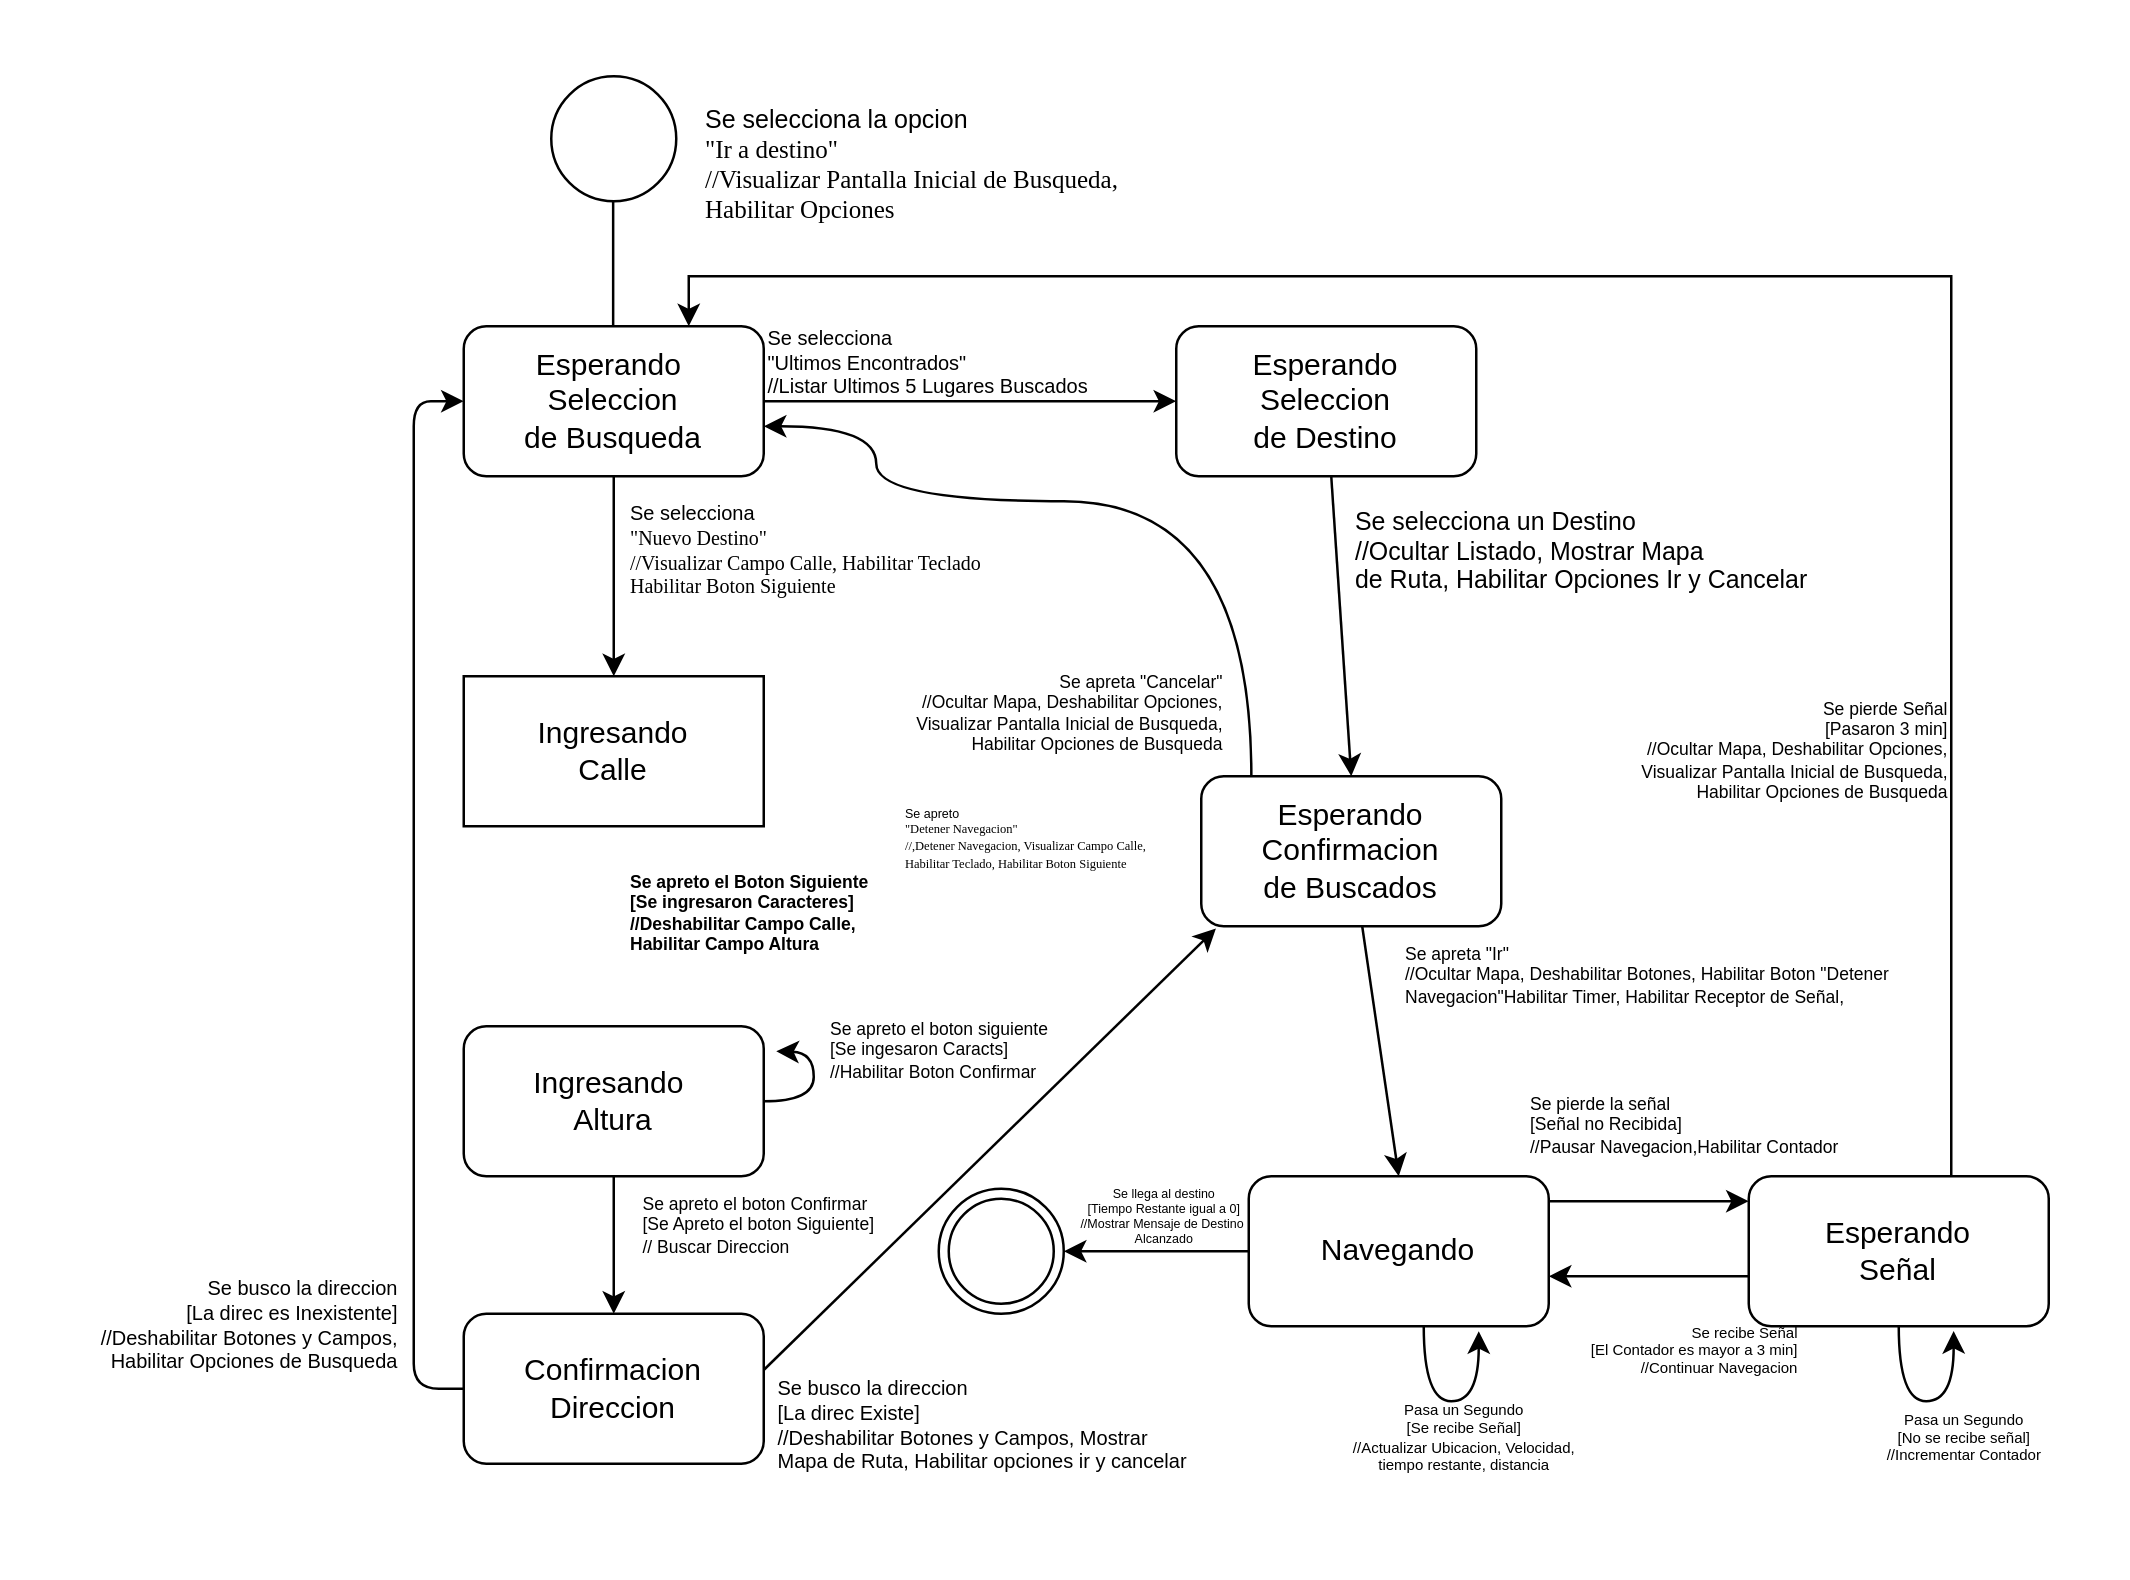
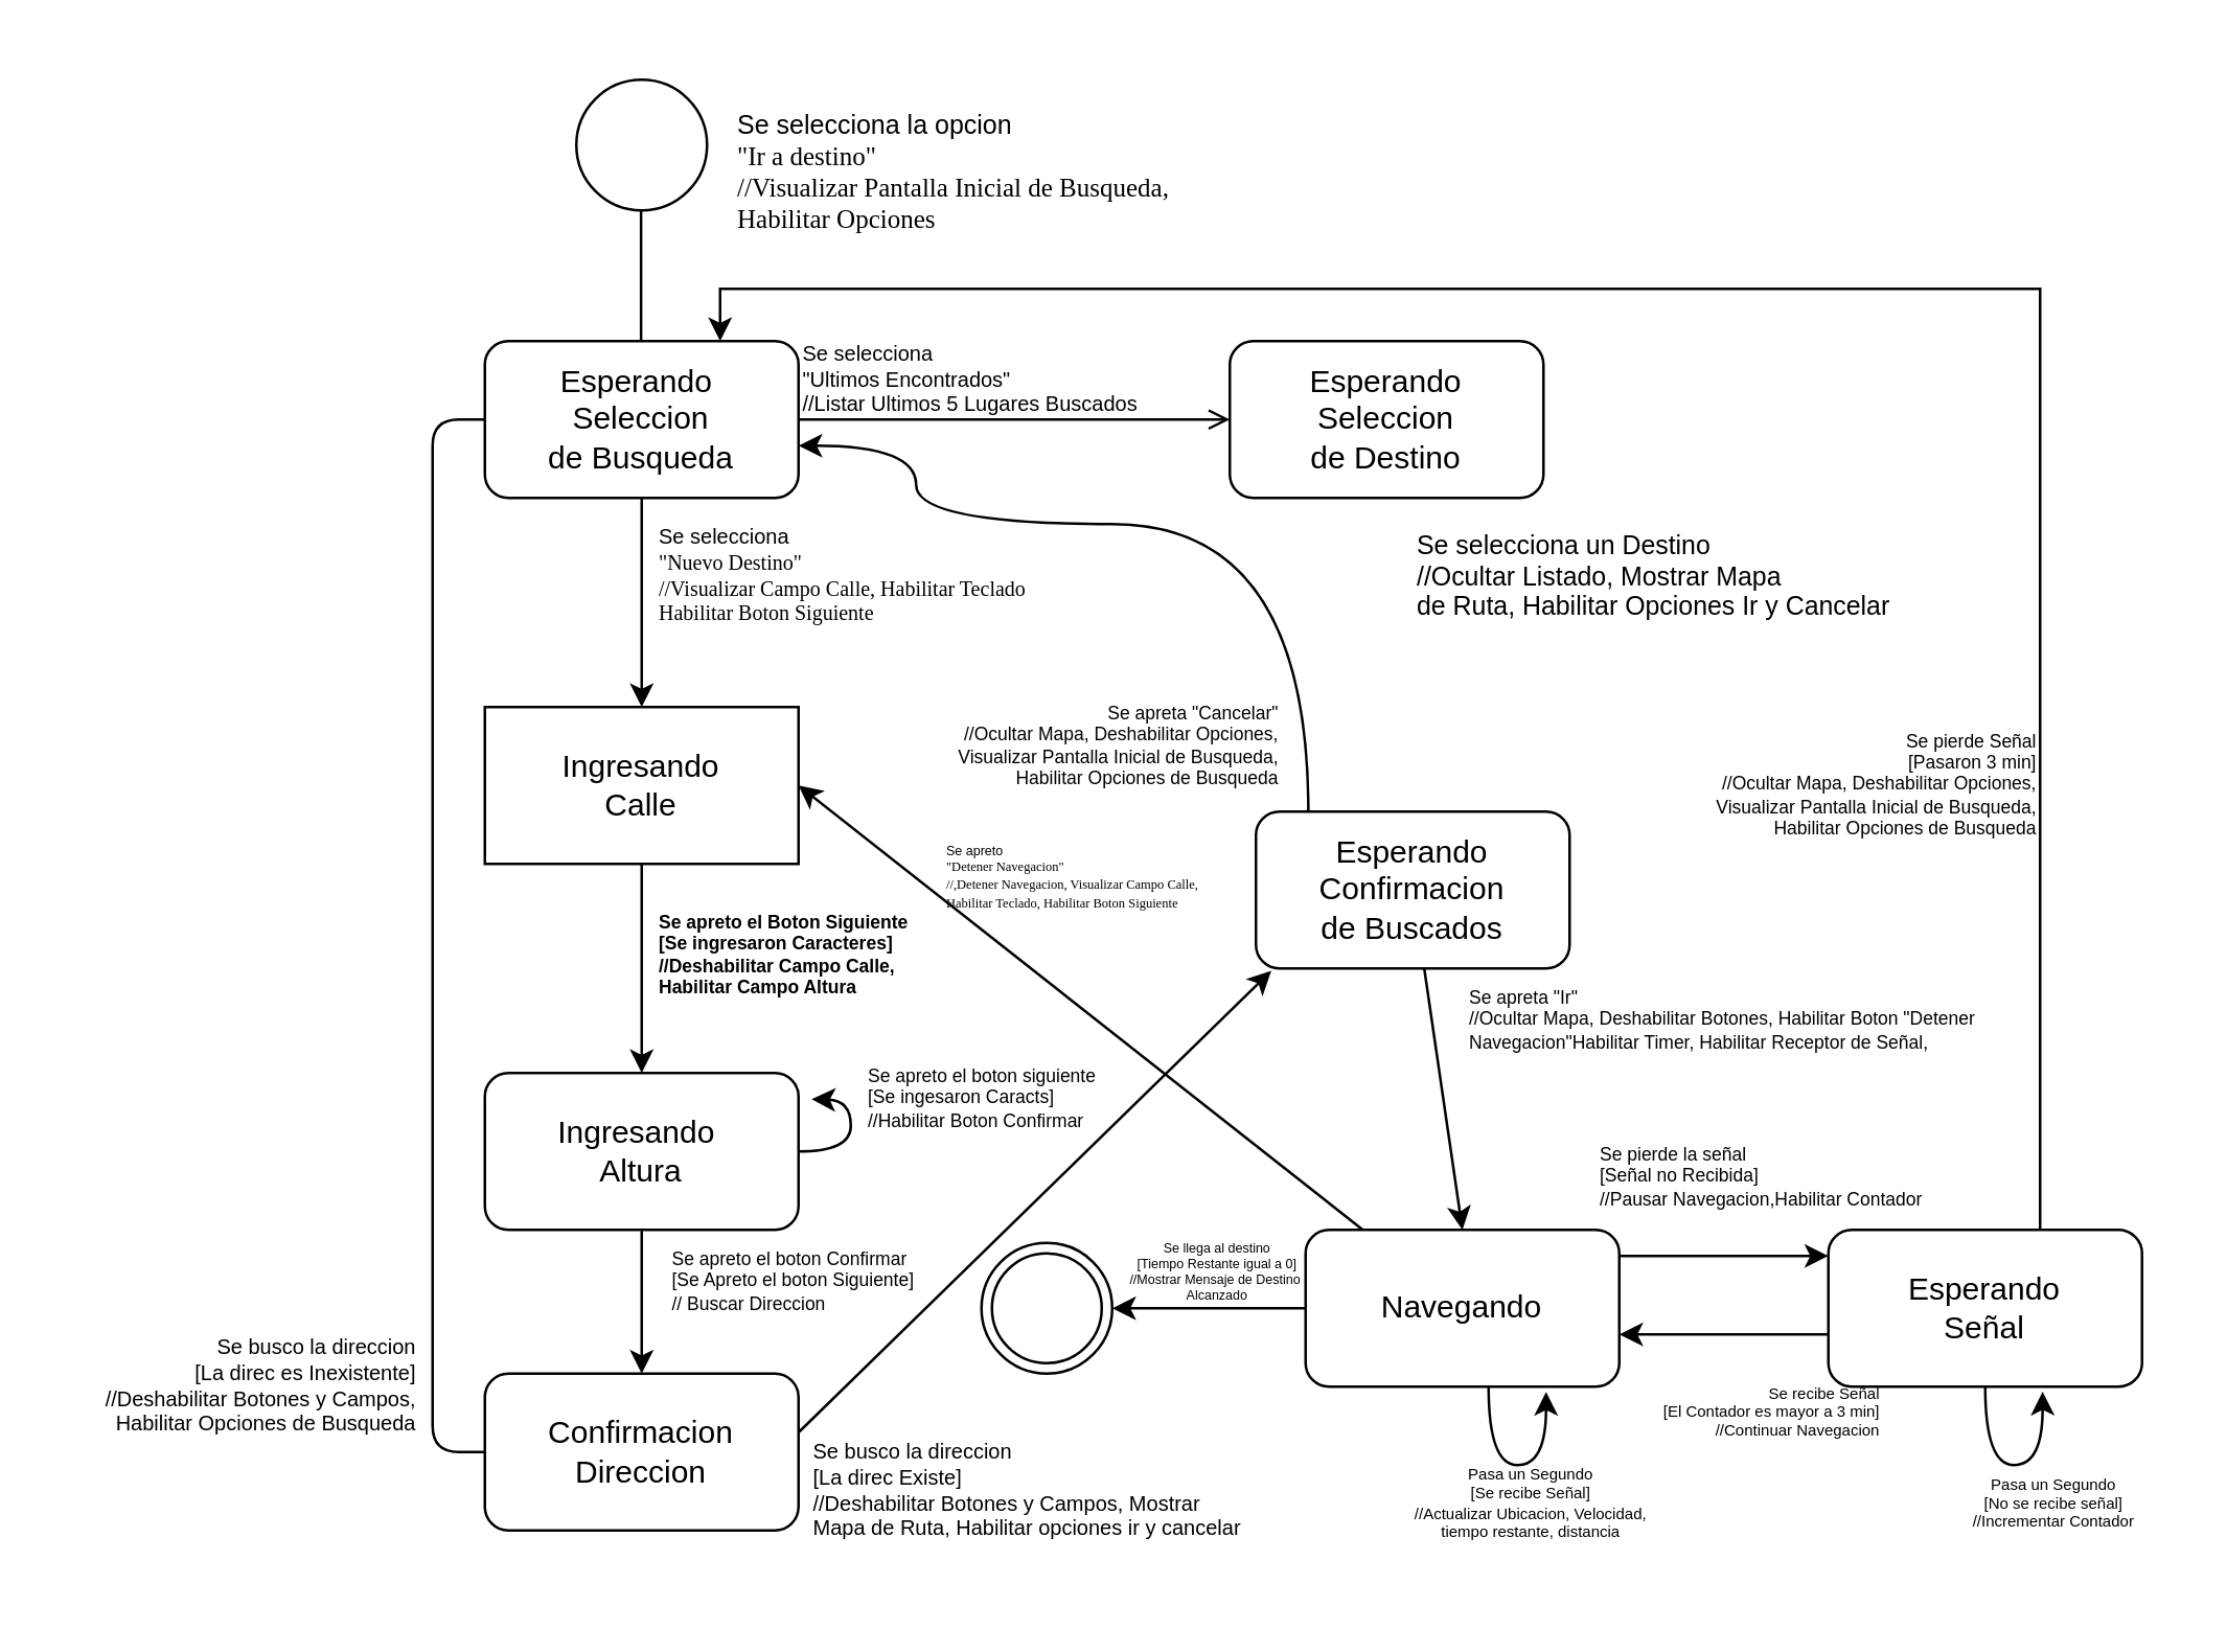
- <mxCell id="19" style="edgeStyle=orthogonalEdgeStyle;rounded=1;orthogonalLoop=1;jettySize=auto;html=1;entryX=0;entryY=0.5;entryDx=0;entryDy=0;curved=0;" edge="1" parent="1" source="21" target="7"><mxGeometry relative="1" as="geometry"><Array as="points"><mxPoint x="165" y="555" /><mxPoint x="165" y="160" /></Array></mxGeometry></mxCell>
+ <mxCell id="19" style="edgeStyle=orthogonalEdgeStyle;rounded=1;orthogonalLoop=1;jettySize=auto;html=1;entryX=0;entryY=0.5;entryDx=0;entryDy=0;curved=0;endArrow=none;" edge="1" parent="1" source="21" target="7"><mxGeometry relative="1" as="geometry"><Array as="points"><mxPoint x="165" y="555" /><mxPoint x="165" y="160" /></Array></mxGeometry></mxCell>
- <mxCell id="5" value="" style="edgeStyle=orthogonalEdgeStyle;rounded=0;orthogonalLoop=1;jettySize=auto;html=1;" edge="1" parent="1" source="7" target="9"><mxGeometry relative="1" as="geometry" /></mxCell>
+ <mxCell id="5" value="" style="edgeStyle=orthogonalEdgeStyle;rounded=0;orthogonalLoop=1;jettySize=auto;html=1;endArrow=open;" edge="1" parent="1" source="7" target="9"><mxGeometry relative="1" as="geometry" /></mxCell>
- <mxCell id="8" style="rounded=0;orthogonalLoop=1;jettySize=auto;html=1;entryX=0.5;entryY=0;entryDx=0;entryDy=0;" edge="1" parent="1" source="9" target="26"><mxGeometry relative="1" as="geometry" /></mxCell>
+ <mxCell id="32" style="rounded=0;orthogonalLoop=1;jettySize=auto;html=1;entryX=1;entryY=0.5;entryDx=0;entryDy=0;" edge="1" parent="1" source="33" target="12"><mxGeometry relative="1" as="geometry" /></mxCell>
+ <mxCell id="11" value="" style="edgeStyle=orthogonalEdgeStyle;rounded=0;orthogonalLoop=1;jettySize=auto;html=1;" edge="1" parent="1" source="12" target="16"><mxGeometry relative="1" as="geometry" /></mxCell>
